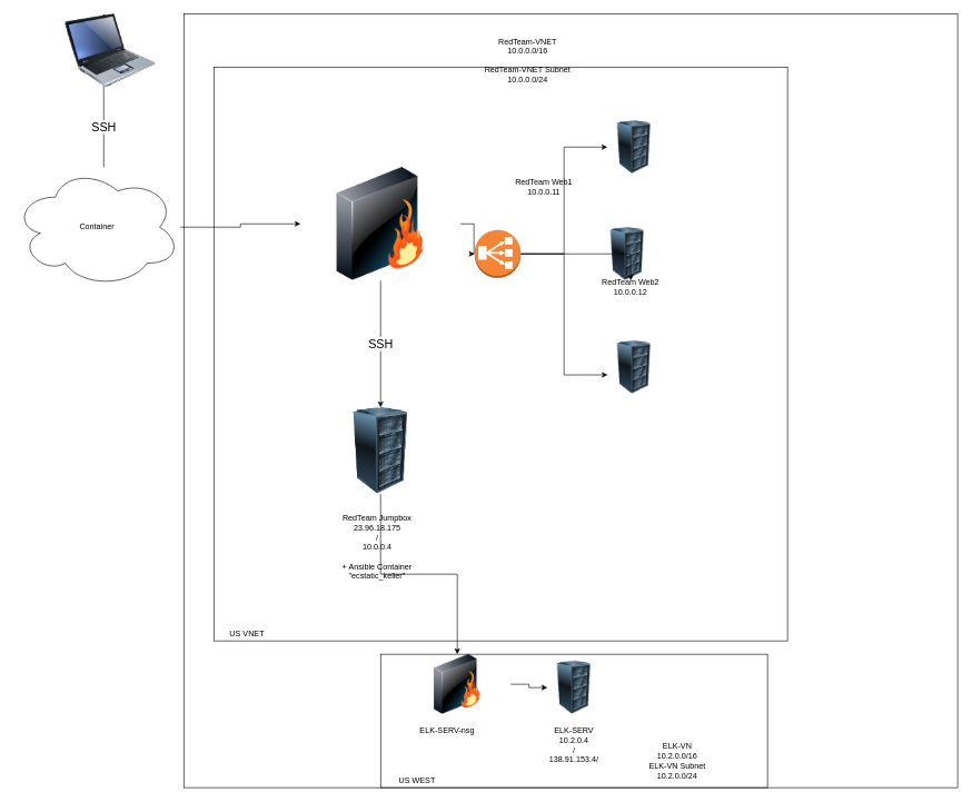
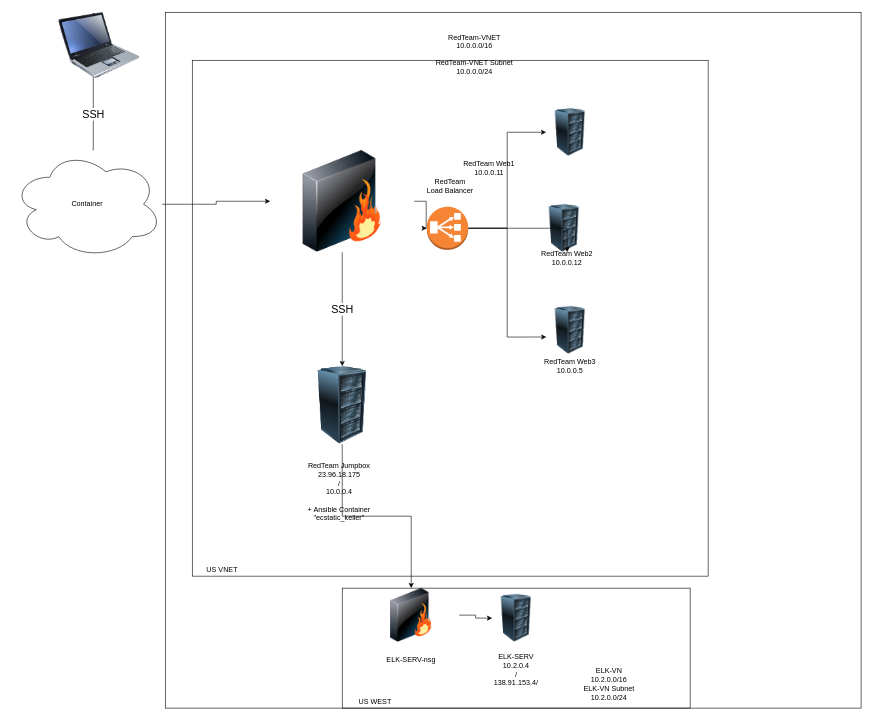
+ <mxCell id="30" value="RedTeam &lt;br&gt;Load Balancer" style="text;html=1;strokeColor=none;fillColor=none;align=center;verticalAlign=middle;whiteSpace=wrap;rounded=0;" parent="1" vertex="1"><mxGeometry x="705" y="300" width="90" height="20" as="geometry" /></mxCell>
+ <mxCell id="23" value="RedTeam Web3&lt;br&gt;10.0.0.5" style="text;html=1;strokeColor=none;fillColor=none;align=center;verticalAlign=middle;whiteSpace=wrap;rounded=0;" parent="1" vertex="1"><mxGeometry x="905" y="600" width="90" height="20" as="geometry" /></mxCell>
- <mxCell id="18" value="ELK-SERV-nsg" style="text;html=1;strokeColor=none;fillColor=none;align=center;verticalAlign=middle;whiteSpace=wrap;rounded=0;" parent="1" vertex="1"><mxGeometry x="585" y="1084" width="170" height="20" as="geometry" /></mxCell>
+ <mxCell id="18" value="ELK-SERV-nsg" style="text;html=1;strokeColor=none;fillColor=none;align=center;verticalAlign=middle;whiteSpace=wrap;rounded=0;" parent="1" vertex="1"><mxGeometry x="600" y="1089" width="170" height="20" as="geometry" /></mxCell>
